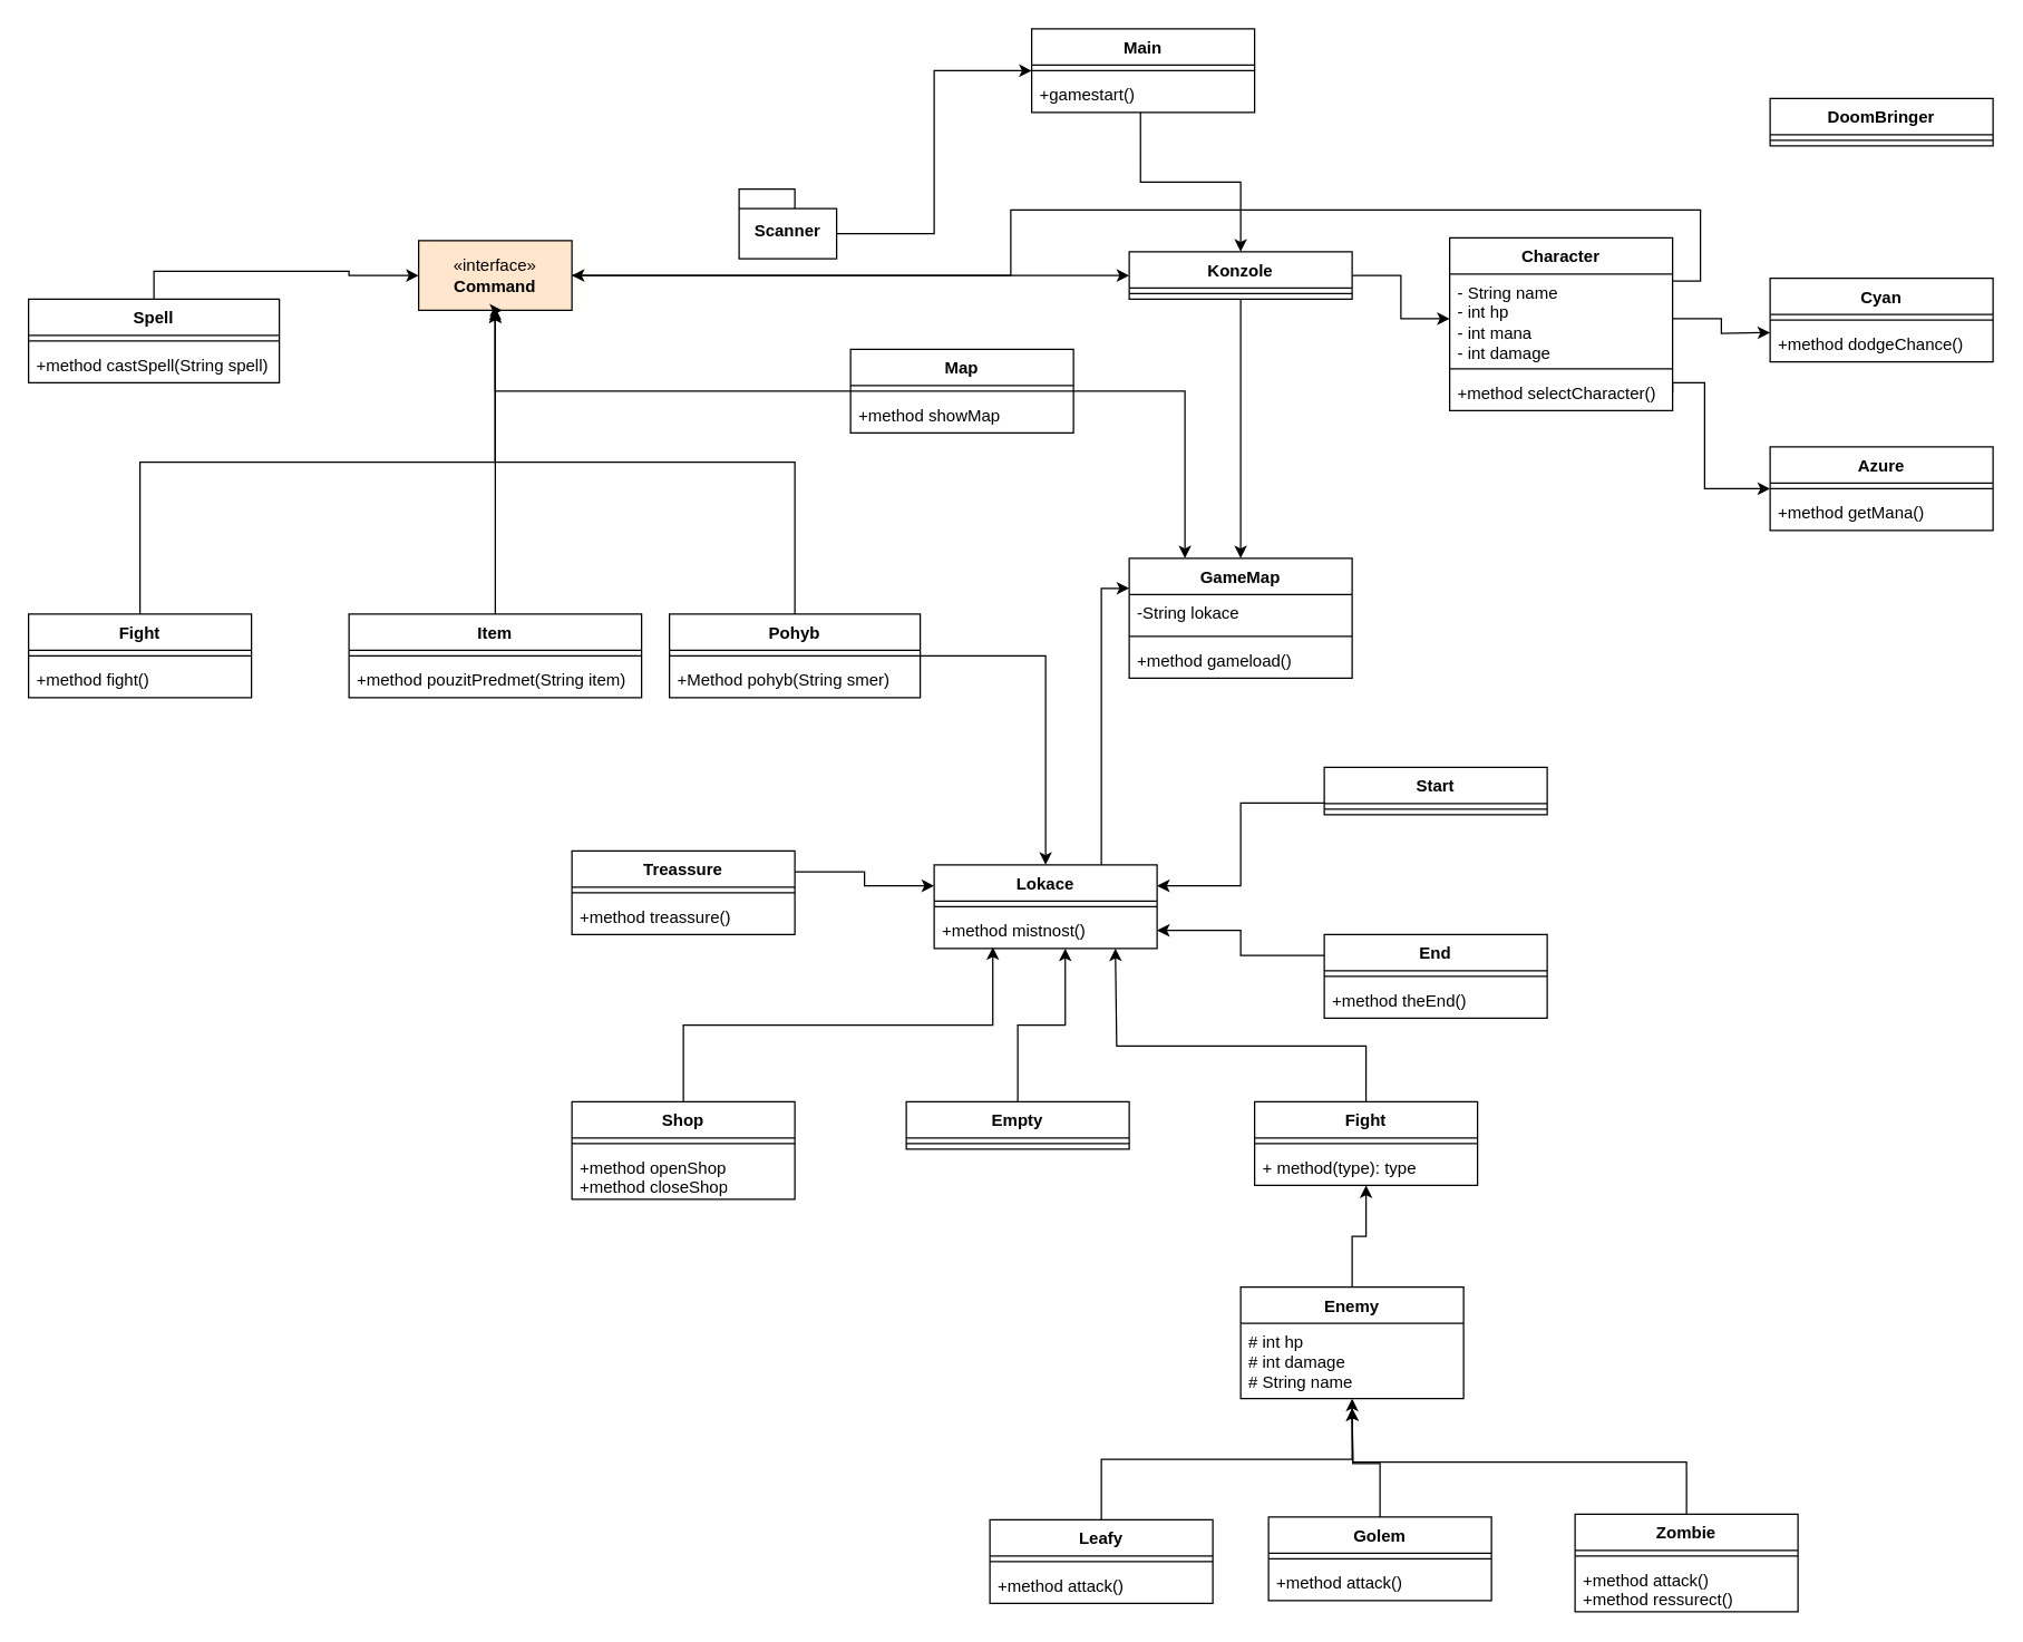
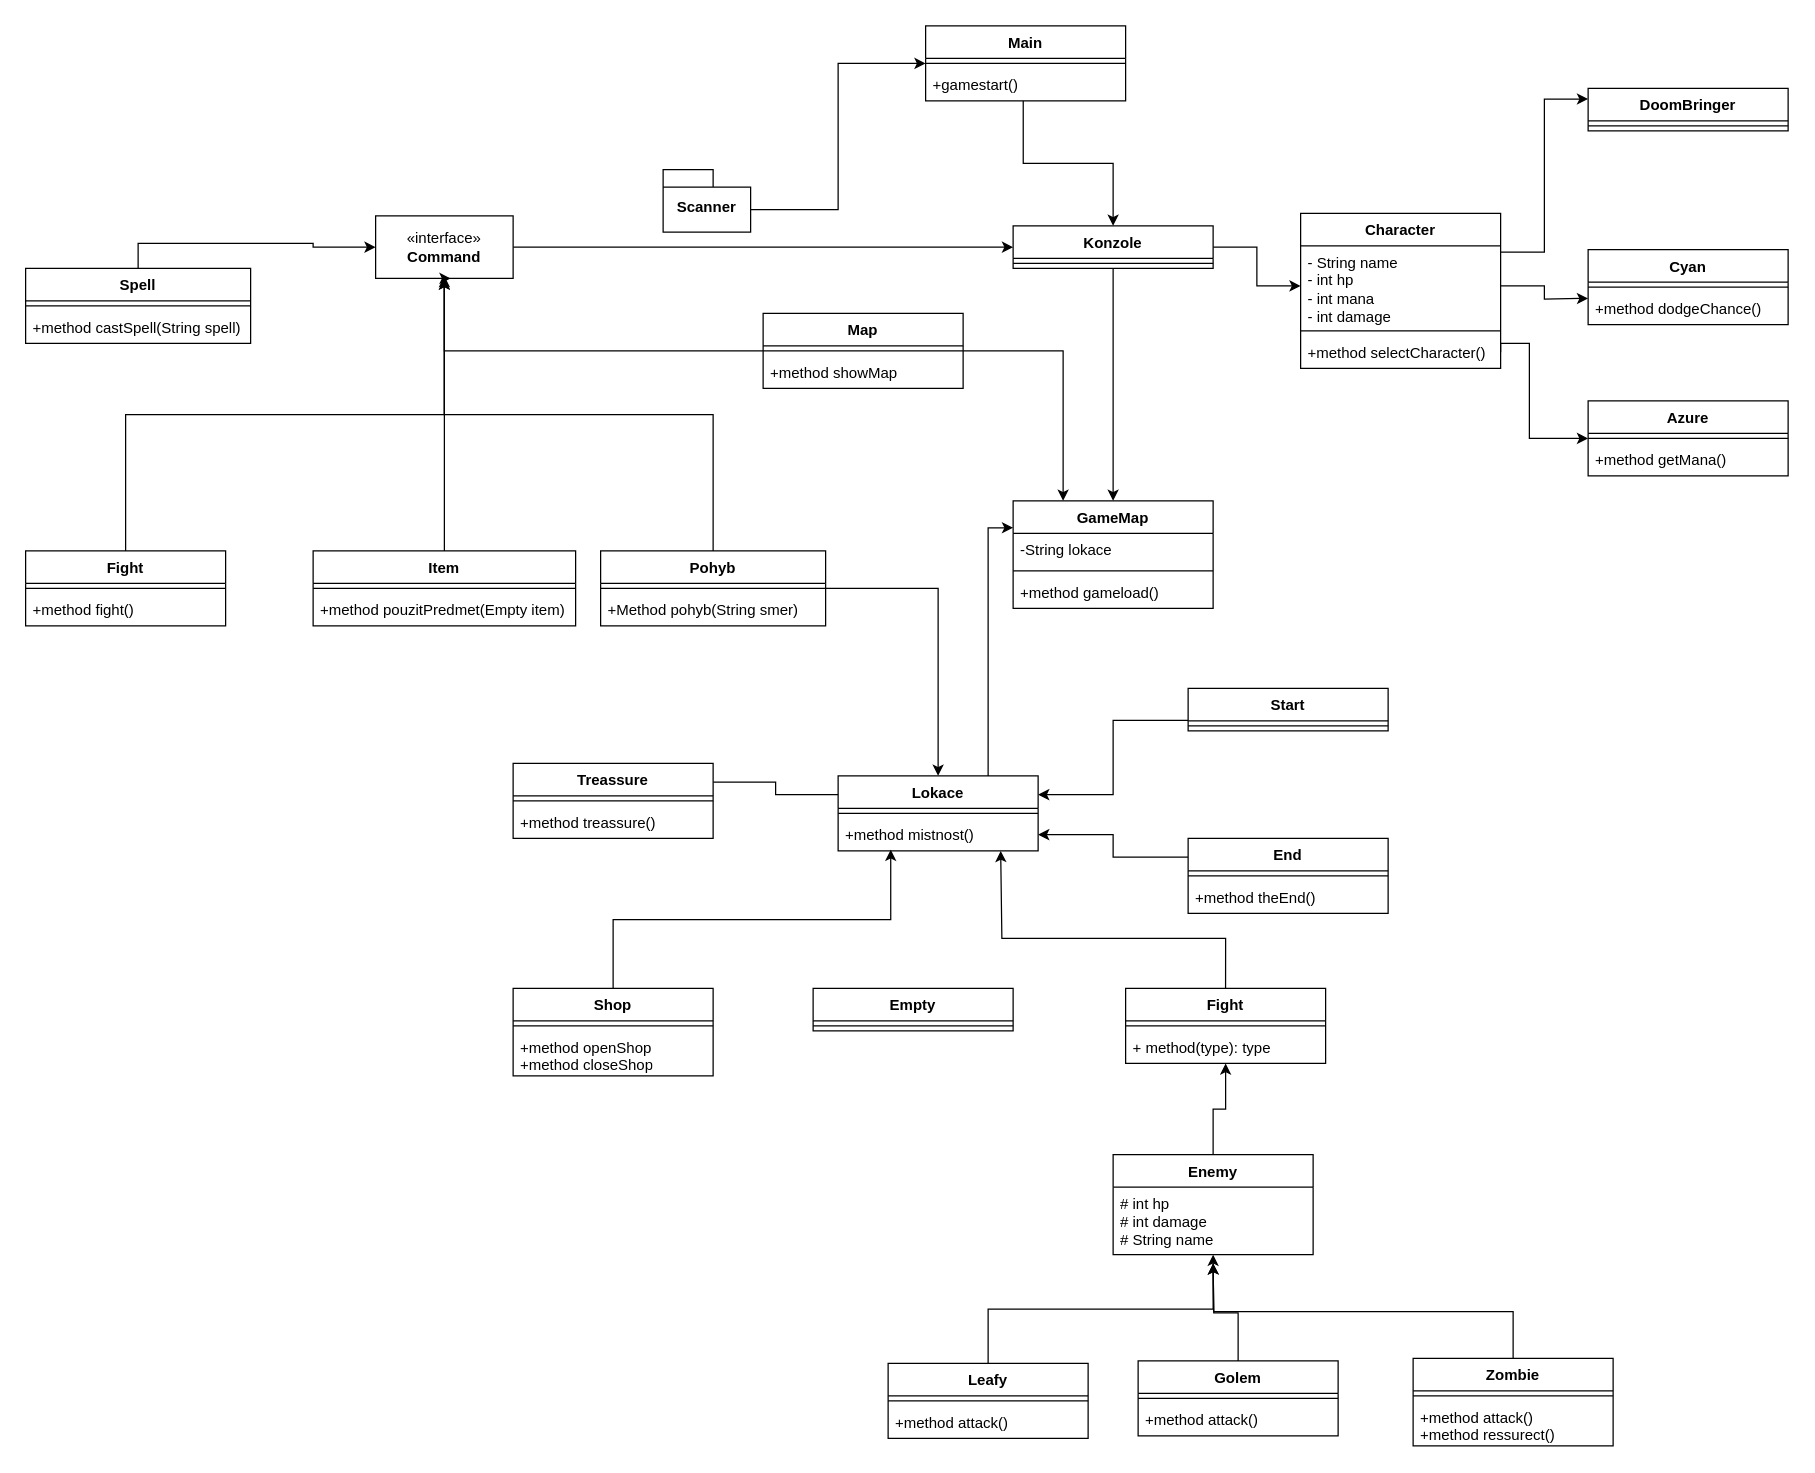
- <mxCell id="73" style="edgeStyle=orthogonalEdgeStyle;rounded=0;orthogonalLoop=1;jettySize=auto;html=1;exitX=1;exitY=0.25;exitDx=0;exitDy=0;" parent="1" source="74" target="3" edge="1"><mxGeometry relative="1" as="geometry" /></mxCell>
+ <mxCell id="73" style="edgeStyle=orthogonalEdgeStyle;rounded=0;orthogonalLoop=1;jettySize=auto;html=1;exitX=1;exitY=0.25;exitDx=0;exitDy=0;entryX=0;entryY=0.25;entryDx=0;entryDy=0;" parent="1" source="74" target="78" edge="1"><mxGeometry relative="1" as="geometry" /></mxCell>
- <mxCell id="3" value="«interface»&lt;br&gt;&lt;b&gt;Command&lt;/b&gt;" style="html=1;whiteSpace=wrap;fillColor=#ffe6cc;" parent="1" vertex="1"><mxGeometry x="300" y="172" width="110" height="50" as="geometry" /></mxCell>
+ <mxCell id="3" value="«interface»&lt;br&gt;&lt;b&gt;Command&lt;/b&gt;" style="html=1;whiteSpace=wrap;" parent="1" vertex="1"><mxGeometry x="300" y="172" width="110" height="50" as="geometry" /></mxCell>
- <mxCell id="26" value="+method pouzitPredmet(String item)" style="text;strokeColor=none;fillColor=none;align=left;verticalAlign=top;spacingLeft=4;spacingRight=4;overflow=hidden;rotatable=0;points=[[0,0.5],[1,0.5]];portConstraint=eastwest;whiteSpace=wrap;html=1;" parent="24" vertex="1"><mxGeometry y="34" width="210" height="26" as="geometry" /></mxCell>
+ <mxCell id="26" value="+method pouzitPredmet(Empty item)" style="text;strokeColor=none;fillColor=none;align=left;verticalAlign=top;spacingLeft=4;spacingRight=4;overflow=hidden;rotatable=0;points=[[0,0.5],[1,0.5]];portConstraint=eastwest;whiteSpace=wrap;html=1;" parent="24" vertex="1"><mxGeometry y="34" width="210" height="26" as="geometry" /></mxCell>
- <mxCell id="52" style="edgeStyle=orthogonalEdgeStyle;rounded=0;orthogonalLoop=1;jettySize=auto;html=1;exitX=1;exitY=0.25;exitDx=0;exitDy=0;entryX=0;entryY=0.25;entryDx=0;entryDy=0;" parent="1" source="53" target="33" edge="1"><mxGeometry relative="1" as="geometry" /></mxCell>
+ <mxCell id="52" style="edgeStyle=orthogonalEdgeStyle;rounded=0;orthogonalLoop=1;jettySize=auto;html=1;exitX=1;exitY=0.25;exitDx=0;exitDy=0;entryX=0;entryY=0.25;entryDx=0;entryDy=0;endArrow=none;" parent="1" source="53" target="33" edge="1"><mxGeometry relative="1" as="geometry" /></mxCell>
- <mxCell id="57" style="edgeStyle=orthogonalEdgeStyle;rounded=0;orthogonalLoop=1;jettySize=auto;html=1;exitX=0.5;exitY=0;exitDx=0;exitDy=0;entryX=0.588;entryY=1;entryDx=0;entryDy=0;entryPerimeter=0;" parent="1" source="40" target="35" edge="1"><mxGeometry relative="1" as="geometry" /></mxCell>
